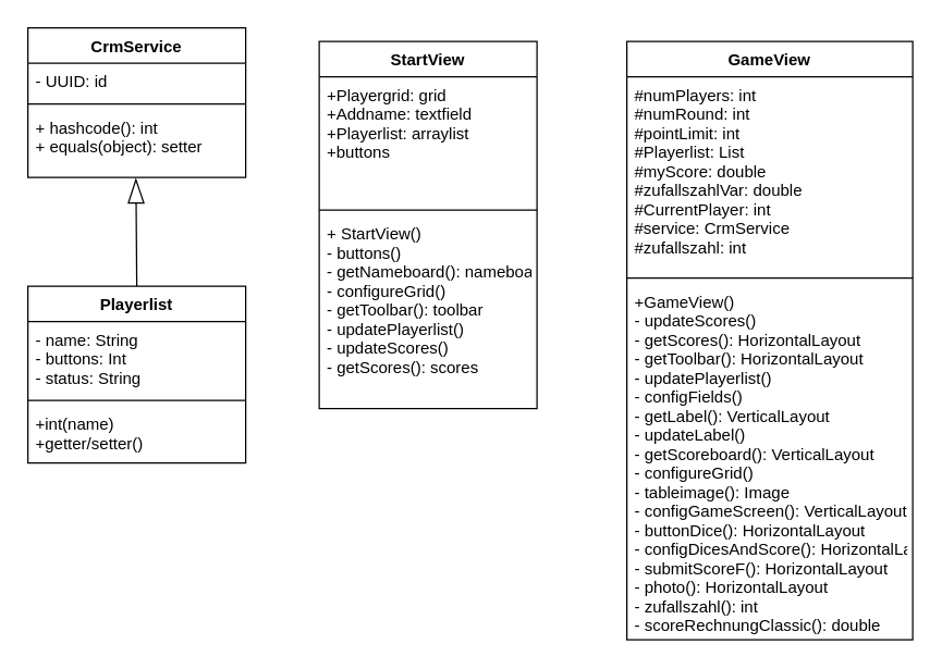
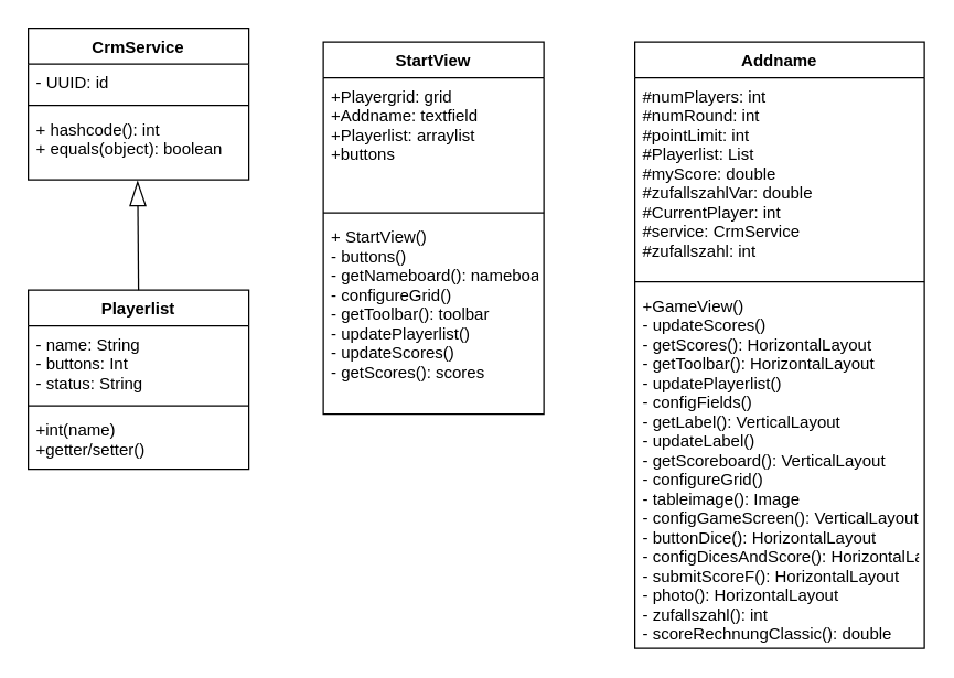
- <mxCell id="15" value="GameView" style="swimlane;fontStyle=1;align=center;verticalAlign=top;childLayout=stackLayout;horizontal=1;startSize=26;horizontalStack=0;resizeParent=1;resizeParentMax=0;resizeLast=0;collapsible=1;marginBottom=0;" vertex="1" parent="1"><mxGeometry x="460" y="30" width="210" height="440" as="geometry" /></mxCell>
+ <mxCell id="15" value="Addname" style="swimlane;fontStyle=1;align=center;verticalAlign=top;childLayout=stackLayout;horizontal=1;startSize=26;horizontalStack=0;resizeParent=1;resizeParentMax=0;resizeLast=0;collapsible=1;marginBottom=0;" vertex="1" parent="1"><mxGeometry x="460" y="30" width="210" height="440" as="geometry" /></mxCell>
- <mxCell id="9" value="+ hashcode(): int&#10;+ equals(object): setter" style="text;strokeColor=none;fillColor=none;align=left;verticalAlign=top;spacingLeft=4;spacingRight=4;overflow=hidden;rotatable=0;points=[[0,0.5],[1,0.5]];portConstraint=eastwest;" vertex="1" parent="6"><mxGeometry y="60" width="160" height="50" as="geometry" /></mxCell>
+ <mxCell id="9" value="+ hashcode(): int&#10;+ equals(object): boolean" style="text;strokeColor=none;fillColor=none;align=left;verticalAlign=top;spacingLeft=4;spacingRight=4;overflow=hidden;rotatable=0;points=[[0,0.5],[1,0.5]];portConstraint=eastwest;" vertex="1" parent="6"><mxGeometry y="60" width="160" height="50" as="geometry" /></mxCell>
